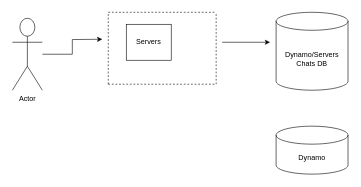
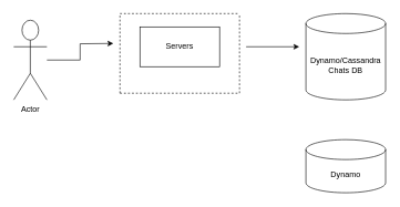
- <mxCell id="5" value="Servers" style="rounded=0;whiteSpace=wrap;html=1;" vertex="1" parent="1"><mxGeometry x="210" y="40" width="75" height="60" as="geometry" /></mxCell>
+ <mxCell id="5" value="Servers" style="rounded=0;whiteSpace=wrap;html=1;" vertex="1" parent="1"><mxGeometry x="210" y="40" width="120" height="60" as="geometry" /></mxCell>
- <mxCell id="10" value="Dynamo/Servers&lt;br&gt;Chats DB" style="shape=cylinder3;whiteSpace=wrap;html=1;boundedLbl=1;backgroundOutline=1;size=15;" vertex="1" parent="1"><mxGeometry x="460" y="20" width="120" height="130" as="geometry" /></mxCell>
+ <mxCell id="10" value="Dynamo/Cassandra&lt;br&gt;Chats DB" style="shape=cylinder3;whiteSpace=wrap;html=1;boundedLbl=1;backgroundOutline=1;size=15;" vertex="1" parent="1"><mxGeometry x="460" y="20" width="120" height="130" as="geometry" /></mxCell>
